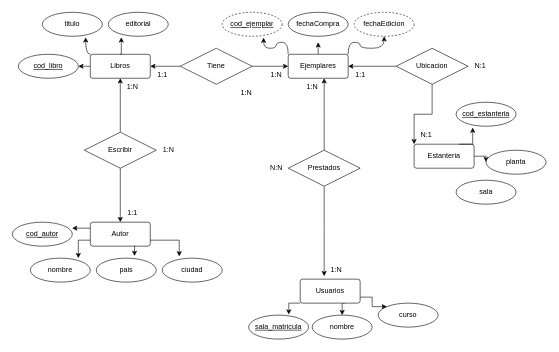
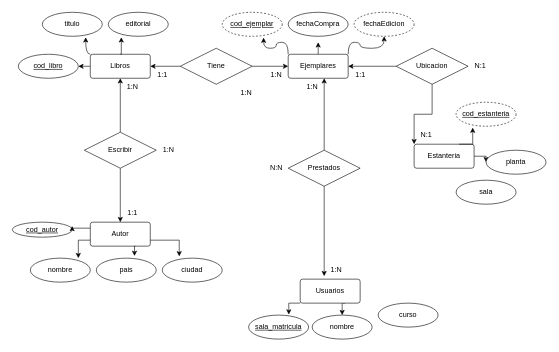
- <mxCell id="16" value="cod_estanteria" style="ellipse;whiteSpace=wrap;html=1;align=center;fontStyle=4;" vertex="1" parent="1"><mxGeometry x="760" y="170" width="100" height="40" as="geometry" /></mxCell>
+ <mxCell id="16" value="cod_estanteria" style="ellipse;whiteSpace=wrap;html=1;align=center;fontStyle=4;dashed=1;" vertex="1" parent="1"><mxGeometry x="760" y="170" width="100" height="40" as="geometry" /></mxCell>
- <mxCell id="19" value="cod_autor" style="ellipse;whiteSpace=wrap;html=1;align=center;fontStyle=4;" vertex="1" parent="1"><mxGeometry x="20" y="370" width="100" height="40" as="geometry" /></mxCell>
+ <mxCell id="19" value="cod_autor" style="ellipse;whiteSpace=wrap;html=1;align=center;fontStyle=4;" vertex="1" parent="1"><mxGeometry x="20" y="370" width="100" height="25" as="geometry" /></mxCell>
- <mxCell id="9" style="edgeStyle=orthogonalEdgeStyle;rounded=0;orthogonalLoop=1;jettySize=auto;html=1;exitX=1;exitY=0.75;exitDx=0;exitDy=0;entryX=0;entryY=0;entryDx=0;entryDy=0;" edge="1" parent="1" source="11" target="25"><mxGeometry relative="1" as="geometry" /></mxCell>
